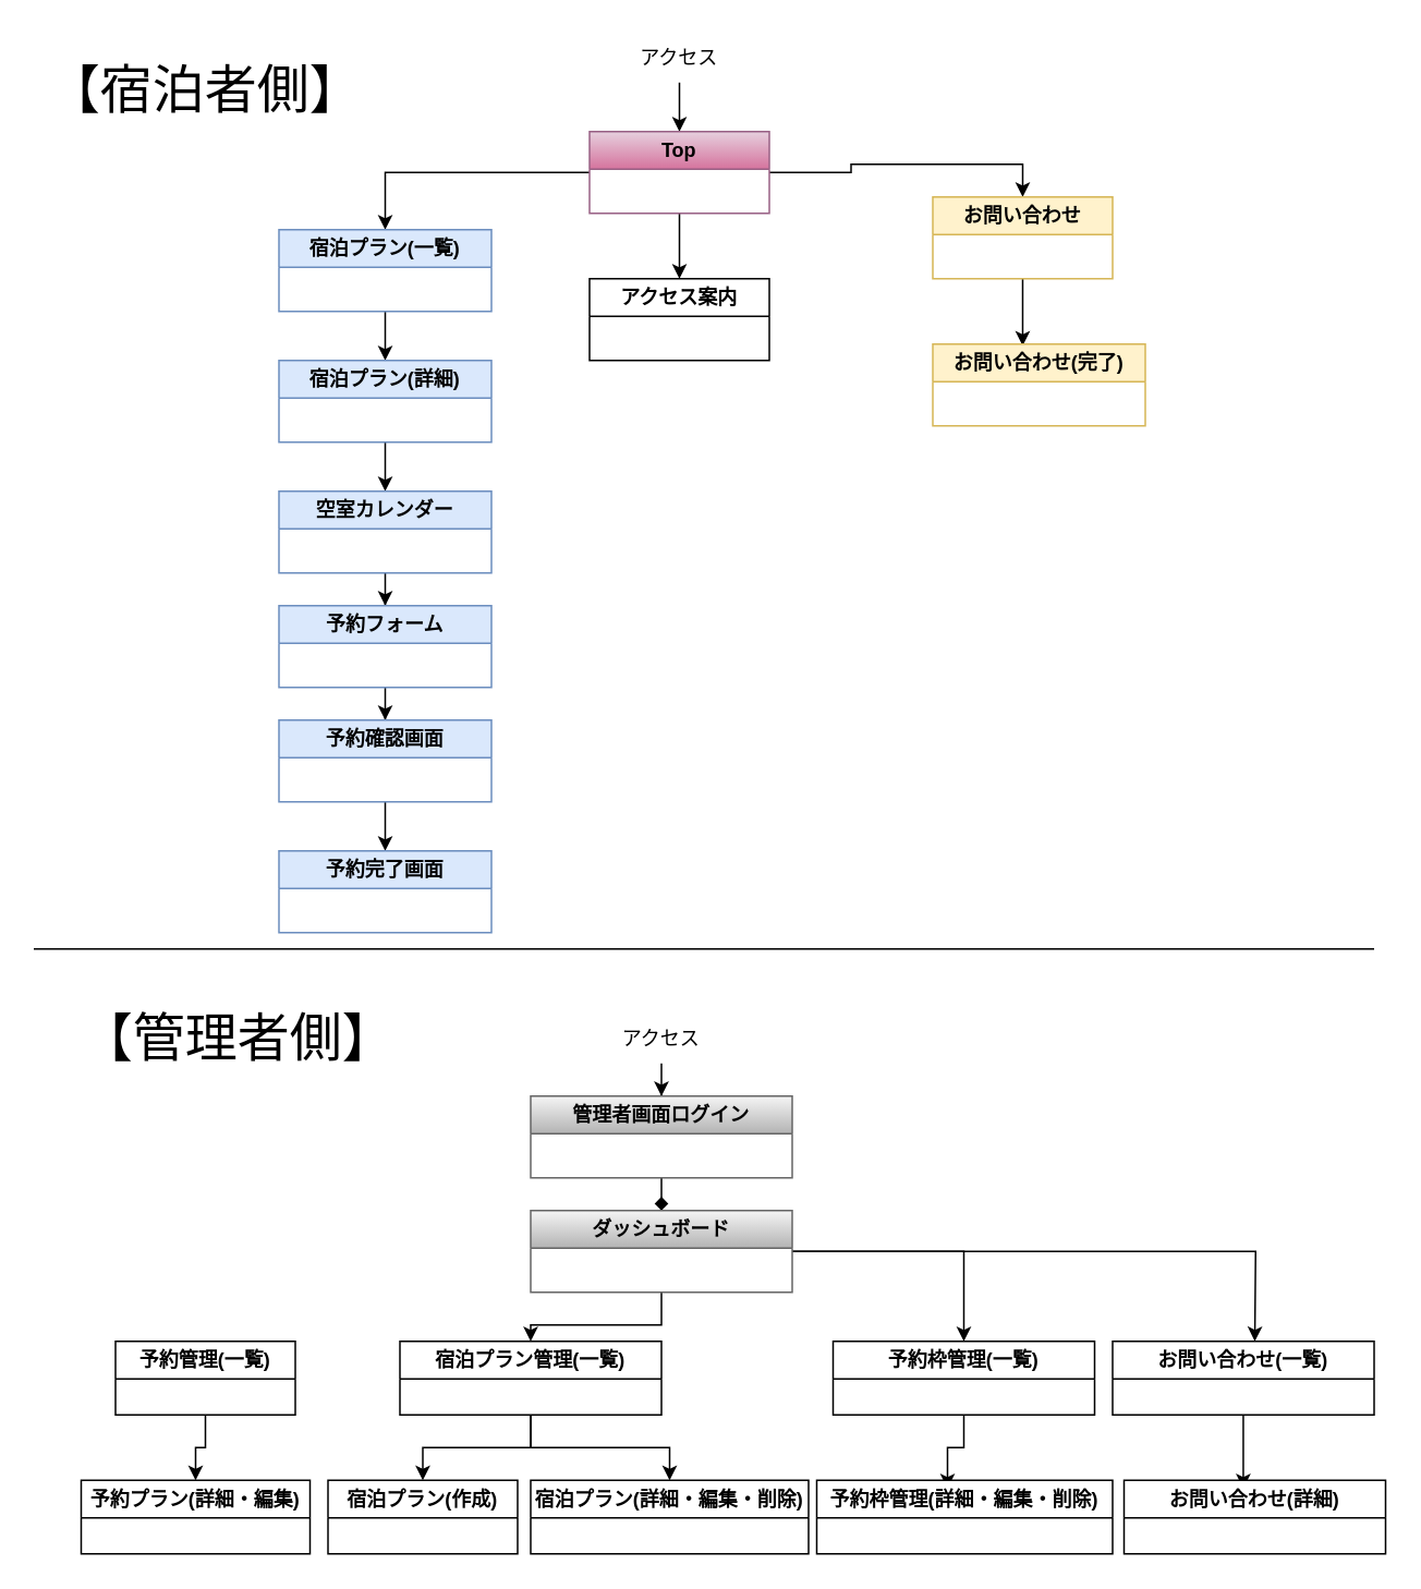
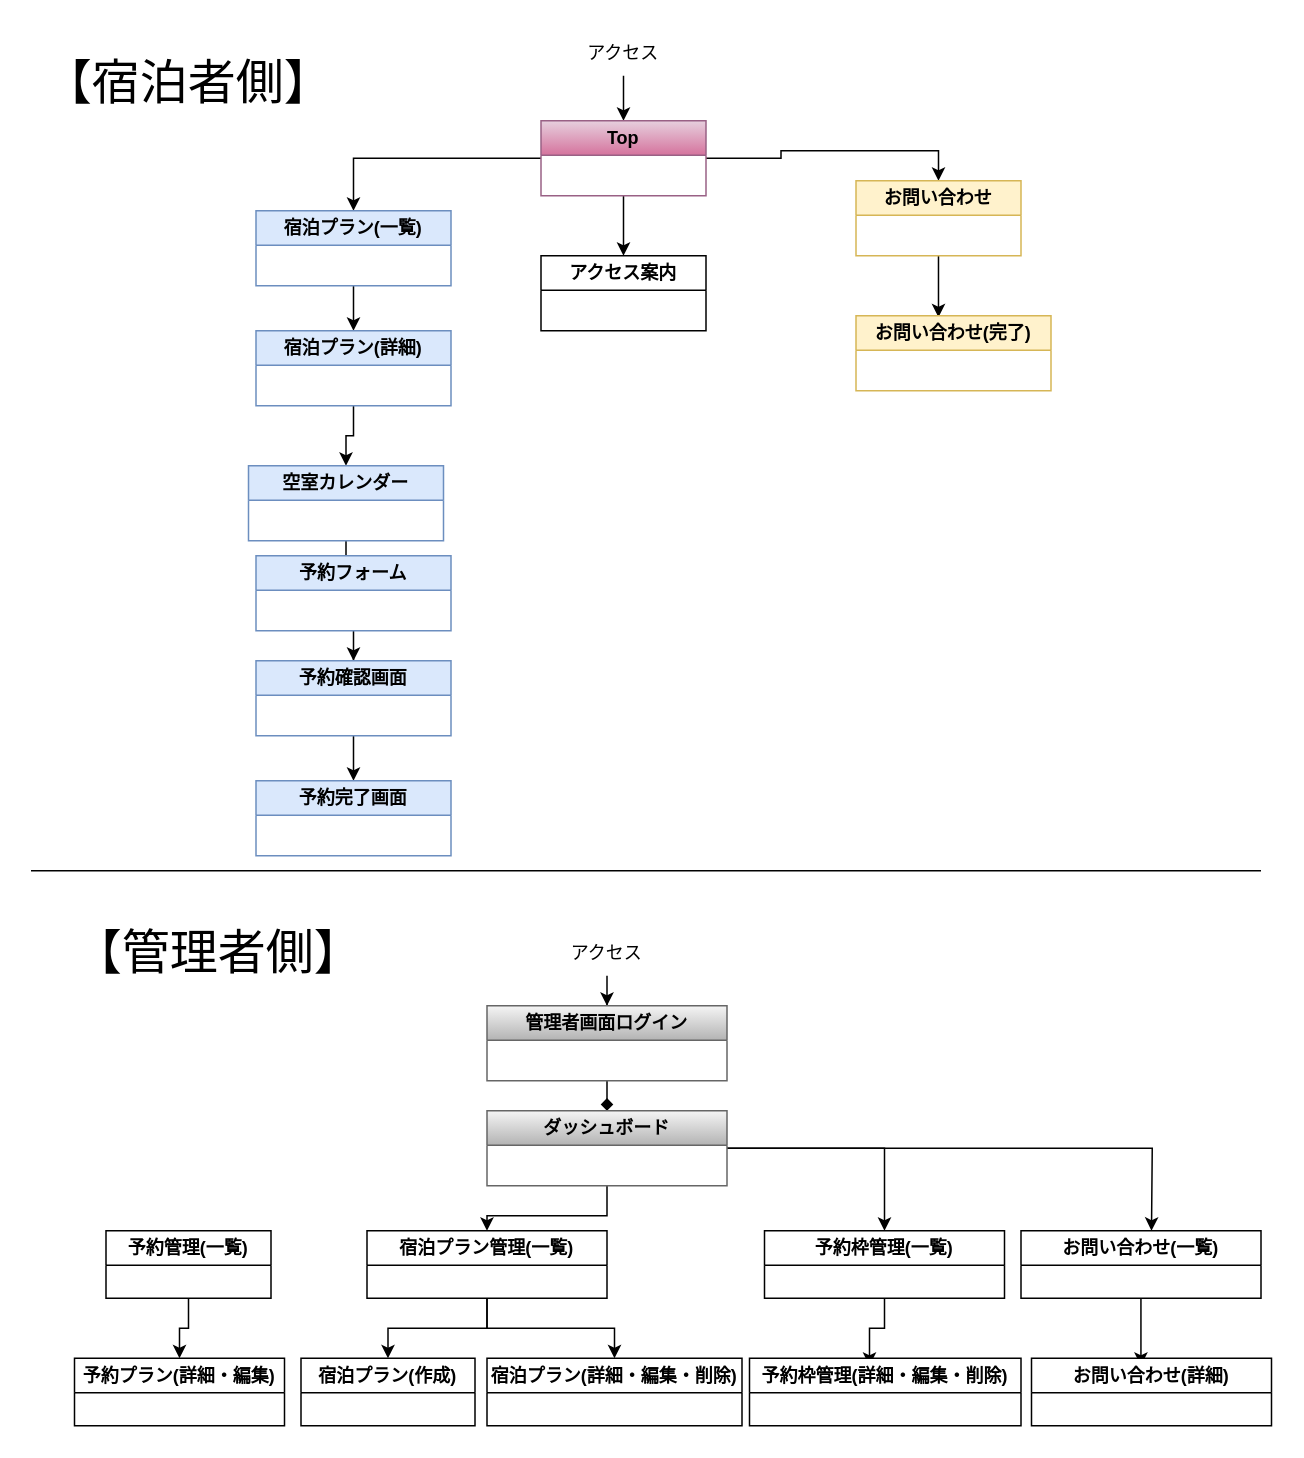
- <mxCell id="18" value="空室カレンダー" style="swimlane;whiteSpace=wrap;html=1;rounded=0;fillColor=#dae8fc;strokeColor=#6c8ebf;" parent="1" vertex="1"><mxGeometry x="170" y="300" width="130" height="50" as="geometry"><mxRectangle x="460" y="310" width="140" height="30" as="alternateBounds" /></mxGeometry></mxCell>
+ <mxCell id="18" value="空室カレンダー" style="swimlane;whiteSpace=wrap;html=1;rounded=0;fillColor=#dae8fc;strokeColor=#6c8ebf;" parent="1" vertex="1"><mxGeometry x="165" y="310" width="130" height="50" as="geometry"><mxRectangle x="460" y="310" width="140" height="30" as="alternateBounds" /></mxGeometry></mxCell>
